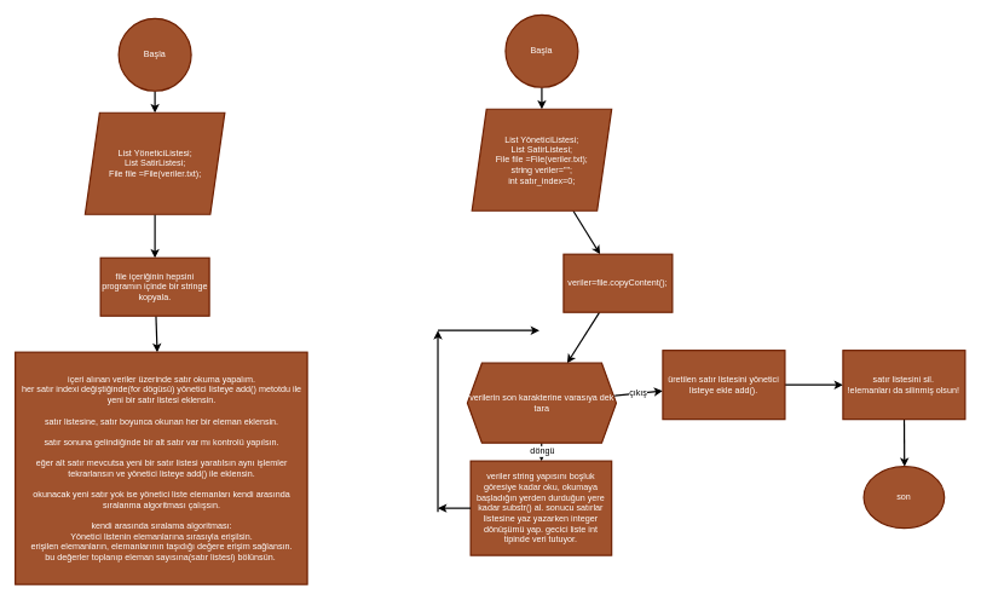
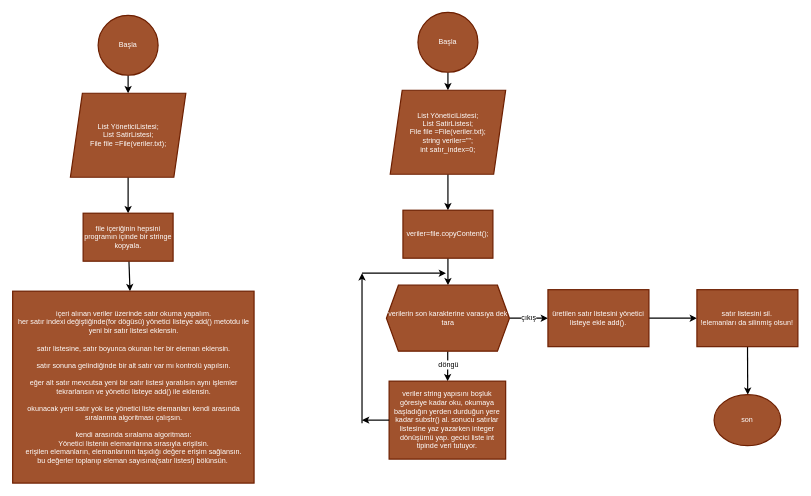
- <mxCell id="14" value="veriler=file.copyContent();" style="whiteSpace=wrap;html=1;fillColor=#a0522d;strokeColor=#6D1F00;fontColor=#FFFFFF;strokeWidth=2;" parent="1" vertex="1"><mxGeometry x="776.25" y="350" width="150" height="80" as="geometry" /></mxCell>
+ <mxCell id="14" value="veriler=file.copyContent();" style="whiteSpace=wrap;html=1;fillColor=#a0522d;strokeColor=#6D1F00;fontColor=#FFFFFF;strokeWidth=2;" parent="1" vertex="1"><mxGeometry x="671.25" y="350" width="150" height="80" as="geometry" /></mxCell>
- <mxCell id="18" value="verilerin son karakterine varasıya dek tara" style="shape=hexagon;perimeter=hexagonPerimeter2;whiteSpace=wrap;html=1;fixedSize=1;fillColor=#a0522d;strokeColor=#6D1F00;fontColor=#FFFFFF;strokeWidth=2;" parent="1" vertex="1"><mxGeometry x="643.68" y="500" width="205.13" height="110" as="geometry" /></mxCell>
+ <mxCell id="18" value="verilerin son karakterine varasıya dek tara" style="shape=hexagon;perimeter=hexagonPerimeter2;whiteSpace=wrap;html=1;fixedSize=1;fillColor=#a0522d;strokeColor=#6D1F00;fontColor=#FFFFFF;strokeWidth=2;" parent="1" vertex="1"><mxGeometry x="643.68" y="475" width="205.13" height="110" as="geometry" /></mxCell>
- <mxCell id="27" value="son" style="ellipse;whiteSpace=wrap;html=1;fillColor=#a0522d;strokeColor=#6D1F00;fontColor=#FFFFFF;strokeWidth=2;" vertex="1" parent="1"><mxGeometry x="1190" y="642.5" width="111.14" height="85" as="geometry" /></mxCell>
+ <mxCell id="27" value="son" style="ellipse;whiteSpace=wrap;html=1;fillColor=#a0522d;strokeColor=#6D1F00;fontColor=#FFFFFF;strokeWidth=2;" vertex="1" parent="1"><mxGeometry x="1190" y="657.5" width="111.14" height="85" as="geometry" /></mxCell>
